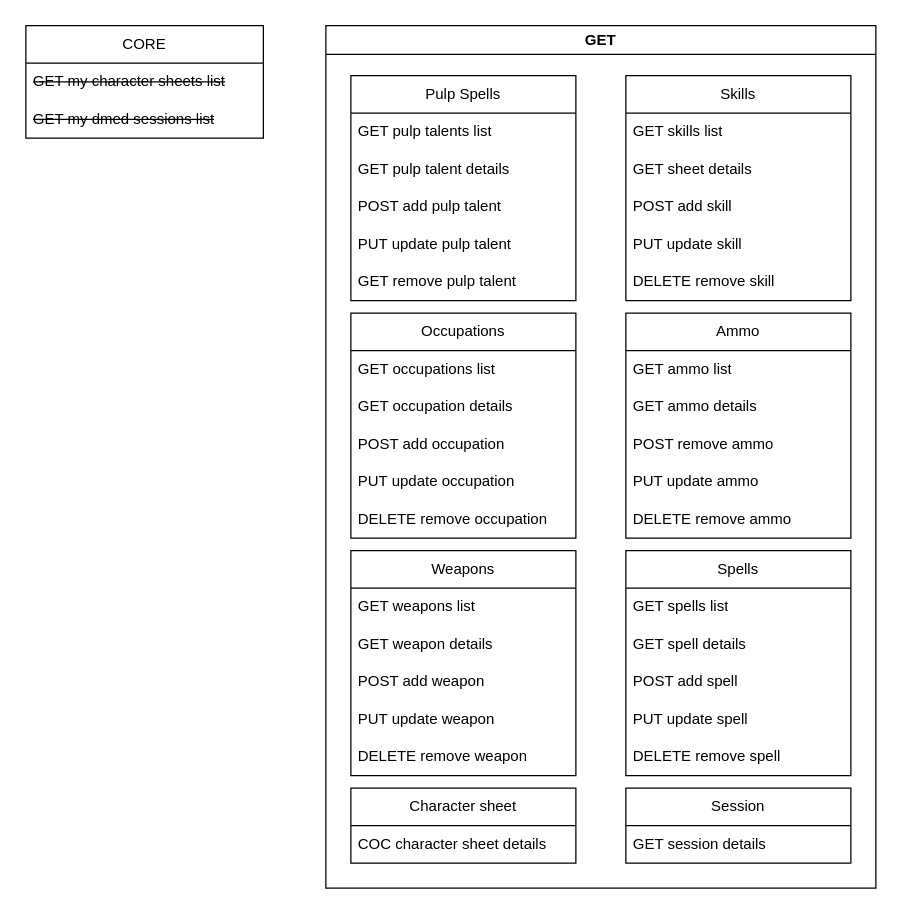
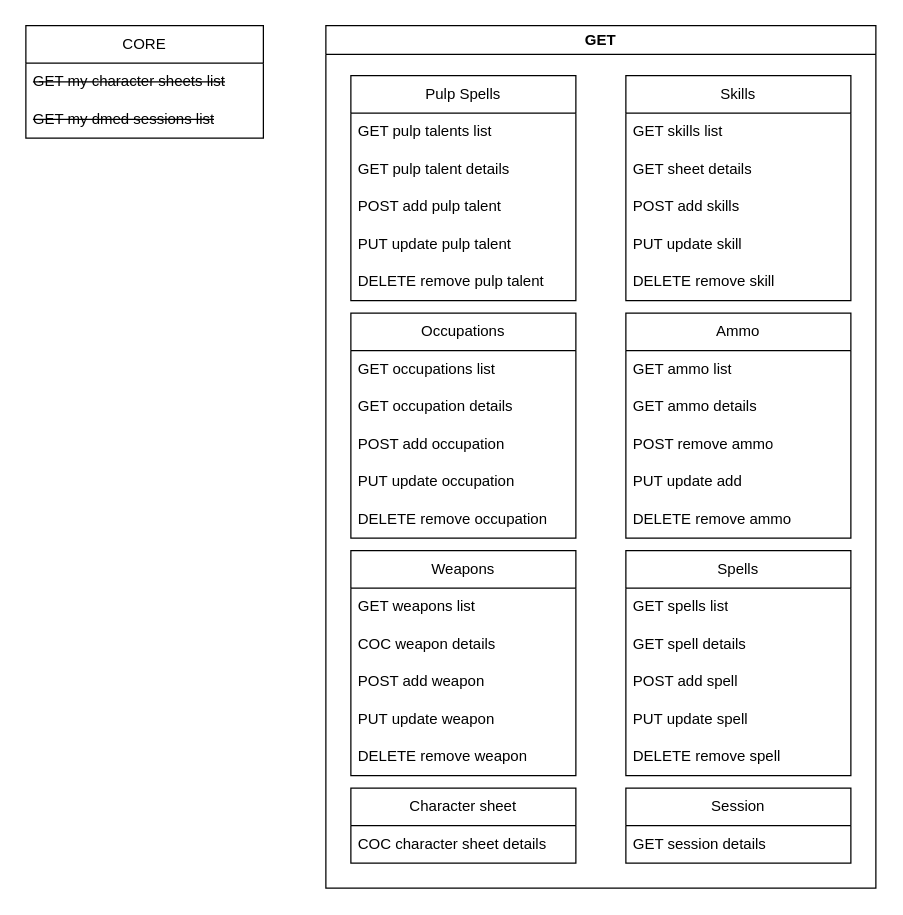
- <mxCell id="19" value="POST add skill" style="text;strokeColor=none;fillColor=none;align=left;verticalAlign=middle;spacingLeft=4;spacingRight=4;overflow=hidden;points=[[0,0.5],[1,0.5]];portConstraint=eastwest;rotatable=0;whiteSpace=wrap;html=1;" vertex="1" parent="16"><mxGeometry y="90" width="180" height="30" as="geometry" /></mxCell>
+ <mxCell id="19" value="POST add skills" style="text;strokeColor=none;fillColor=none;align=left;verticalAlign=middle;spacingLeft=4;spacingRight=4;overflow=hidden;points=[[0,0.5],[1,0.5]];portConstraint=eastwest;rotatable=0;whiteSpace=wrap;html=1;" vertex="1" parent="16"><mxGeometry y="90" width="180" height="30" as="geometry" /></mxCell>
- <mxCell id="11" value="GET remove pulp talent" style="text;strokeColor=none;fillColor=none;align=left;verticalAlign=middle;spacingLeft=4;spacingRight=4;overflow=hidden;points=[[0,0.5],[1,0.5]];portConstraint=eastwest;rotatable=0;whiteSpace=wrap;html=1;" vertex="1" parent="6"><mxGeometry y="150" width="180" height="30" as="geometry" /></mxCell>
+ <mxCell id="11" value="DELETE remove pulp talent" style="text;strokeColor=none;fillColor=none;align=left;verticalAlign=middle;spacingLeft=4;spacingRight=4;overflow=hidden;points=[[0,0.5],[1,0.5]];portConstraint=eastwest;rotatable=0;whiteSpace=wrap;html=1;" vertex="1" parent="6"><mxGeometry y="150" width="180" height="30" as="geometry" /></mxCell>
- <mxCell id="44" value="PUT update ammo" style="text;strokeColor=none;fillColor=none;align=left;verticalAlign=middle;spacingLeft=4;spacingRight=4;overflow=hidden;points=[[0,0.5],[1,0.5]];portConstraint=eastwest;rotatable=0;whiteSpace=wrap;html=1;" vertex="1" parent="40"><mxGeometry y="120" width="180" height="30" as="geometry" /></mxCell>
+ <mxCell id="44" value="PUT update add" style="text;strokeColor=none;fillColor=none;align=left;verticalAlign=middle;spacingLeft=4;spacingRight=4;overflow=hidden;points=[[0,0.5],[1,0.5]];portConstraint=eastwest;rotatable=0;whiteSpace=wrap;html=1;" vertex="1" parent="40"><mxGeometry y="120" width="180" height="30" as="geometry" /></mxCell>
- <mxCell id="30" value="GET weapon details" style="text;strokeColor=none;fillColor=none;align=left;verticalAlign=middle;spacingLeft=4;spacingRight=4;overflow=hidden;points=[[0,0.5],[1,0.5]];portConstraint=eastwest;rotatable=0;whiteSpace=wrap;html=1;" vertex="1" parent="28"><mxGeometry y="60" width="180" height="30" as="geometry" /></mxCell>
+ <mxCell id="30" value="COC weapon details" style="text;strokeColor=none;fillColor=none;align=left;verticalAlign=middle;spacingLeft=4;spacingRight=4;overflow=hidden;points=[[0,0.5],[1,0.5]];portConstraint=eastwest;rotatable=0;whiteSpace=wrap;html=1;" vertex="1" parent="28"><mxGeometry y="60" width="180" height="30" as="geometry" /></mxCell>
